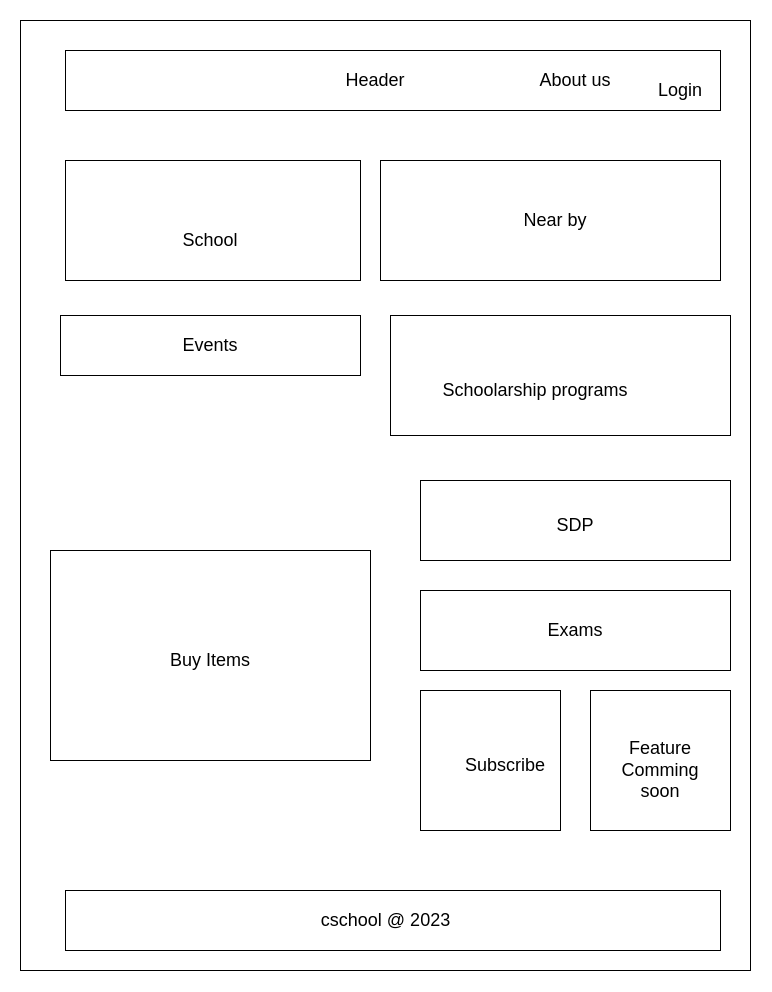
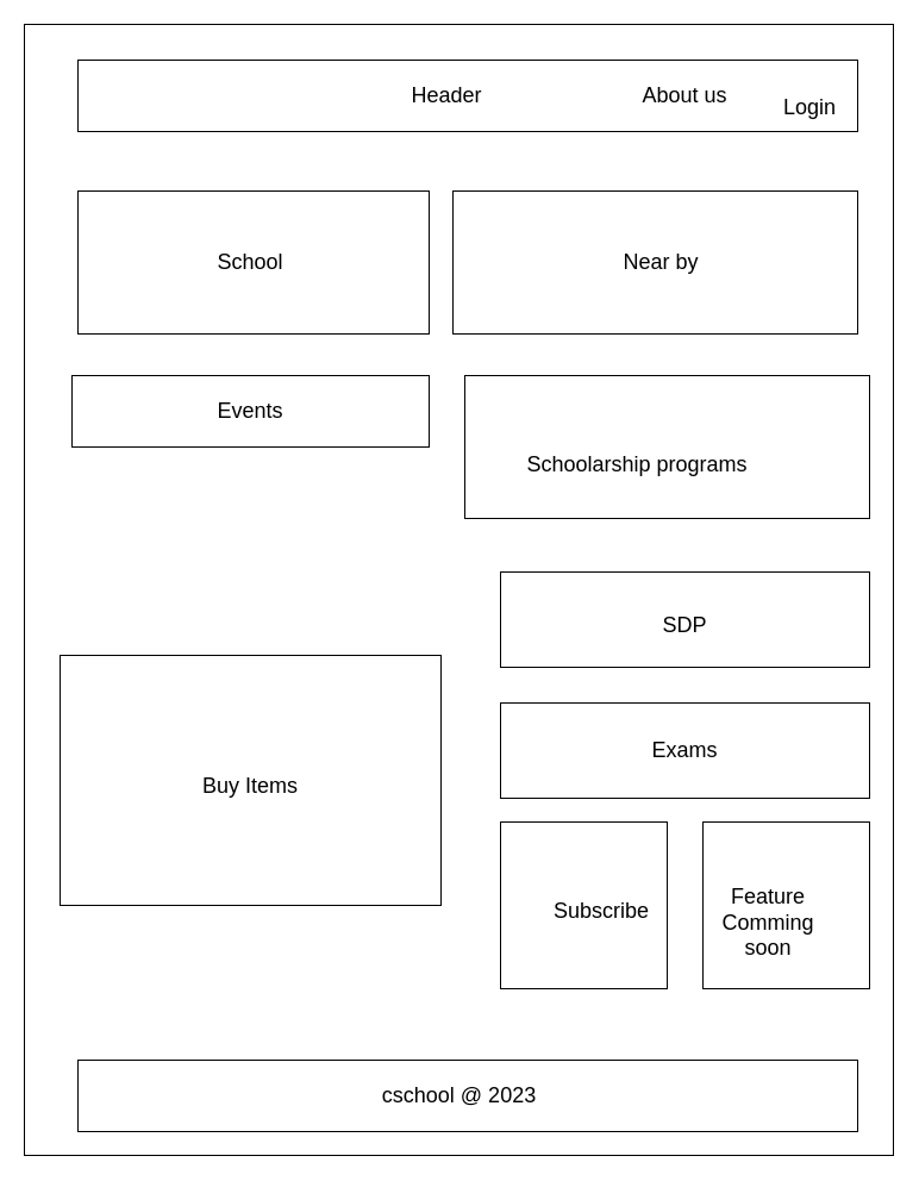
- <mxCell id="15" value="School" style="text;html=1;strokeColor=none;fillColor=none;align=center;verticalAlign=middle;whiteSpace=wrap;rounded=0;fontSize=18;" parent="1" vertex="1"><mxGeometry x="180" y="225" width="60" height="30" as="geometry" /></mxCell>
+ <mxCell id="15" value="School" style="text;html=1;strokeColor=none;fillColor=none;align=center;verticalAlign=middle;whiteSpace=wrap;rounded=0;fontSize=18;" parent="1" vertex="1"><mxGeometry x="180" y="205" width="60" height="30" as="geometry" /></mxCell>
- <mxCell id="24" value="Feature Comming soon" style="text;html=1;strokeColor=none;fillColor=none;align=center;verticalAlign=middle;whiteSpace=wrap;rounded=0;fontSize=18;" parent="1" vertex="1"><mxGeometry x="610" y="730" width="100" height="80" as="geometry" /></mxCell>
+ <mxCell id="24" value="Feature Comming soon" style="text;html=1;strokeColor=none;fillColor=none;align=center;verticalAlign=middle;whiteSpace=wrap;rounded=0;fontSize=18;" parent="1" vertex="1"><mxGeometry x="595" y="735" width="100" height="80" as="geometry" /></mxCell>
